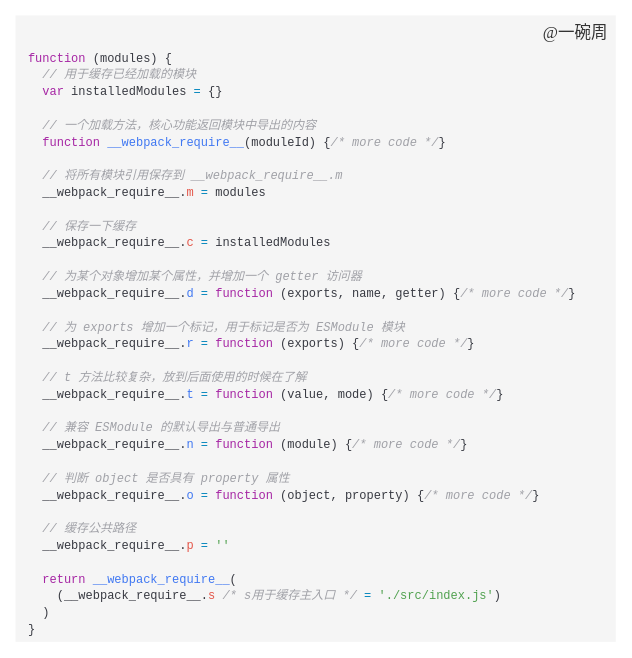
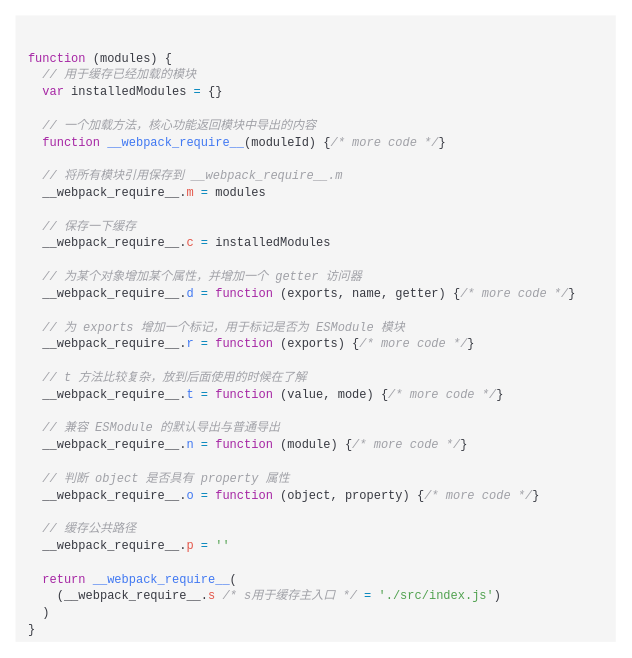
- <mxCell id="4" value="&lt;font style=&quot;font-size: 22px&quot; face=&quot;ZCOOL KuaiLe&quot; color=&quot;#333333&quot;&gt;@一碗周&lt;/font&gt;" style="text;html=1;strokeColor=none;fillColor=none;align=center;verticalAlign=middle;whiteSpace=wrap;rounded=0;labelBackgroundColor=none;" vertex="1" parent="1"><mxGeometry x="719" y="25" width="95" height="35" as="geometry" /></mxCell>
